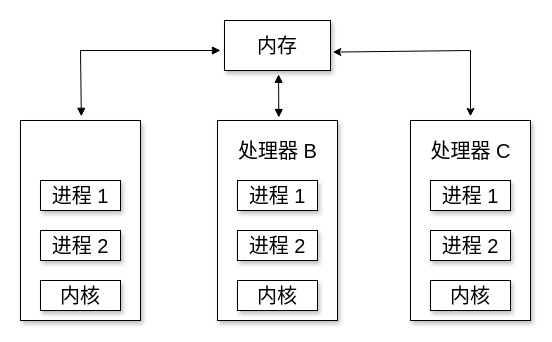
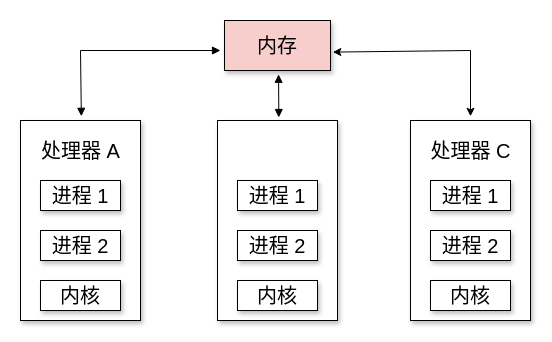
- <mxCell id="2" value="内存" style="rounded=0;whiteSpace=wrap;html=1;fontSize=20;shadow=1;fontFamily=Helvetica;" parent="1" vertex="1"><mxGeometry x="224" y="20" width="106" height="50" as="geometry" /></mxCell>
+ <mxCell id="2" value="内存" style="rounded=0;whiteSpace=wrap;html=1;fontSize=20;shadow=1;fontFamily=Helvetica;fillColor=#f8cecc;" parent="1" vertex="1"><mxGeometry x="224" y="20" width="106" height="50" as="geometry" /></mxCell>
+ <mxCell id="4" value="处理器 A" style="text;html=1;align=center;verticalAlign=middle;resizable=0;points=[];autosize=1;strokeColor=none;fillColor=none;fontSize=20;shadow=1;fontFamily=Helvetica;" parent="1" vertex="1"><mxGeometry x="30" y="130" width="100" height="40" as="geometry" /></mxCell>
- <mxCell id="6" value="处理器 B" style="text;html=1;align=center;verticalAlign=middle;resizable=0;points=[];autosize=1;strokeColor=none;fillColor=none;fontSize=20;shadow=1;fontFamily=Helvetica;" parent="1" vertex="1"><mxGeometry x="227" y="130" width="100" height="40" as="geometry" /></mxCell>
